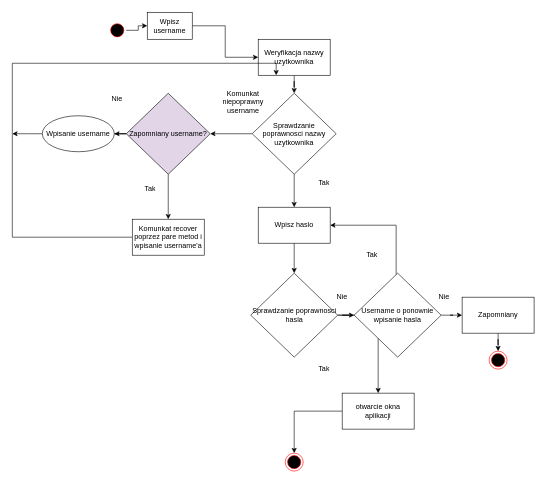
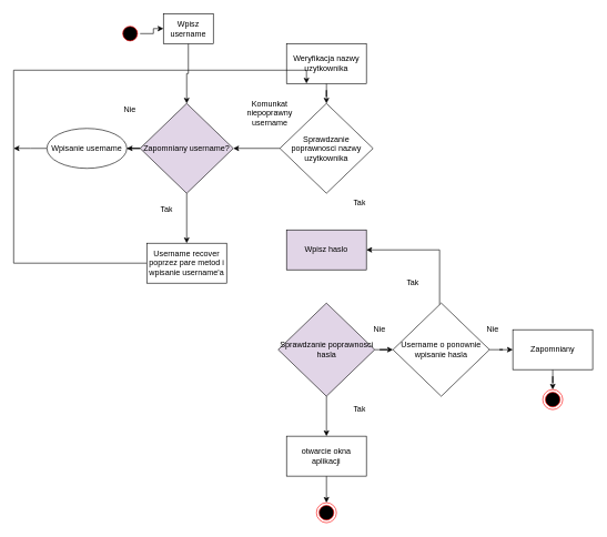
- <mxCell id="4" value="" style="edgeStyle=orthogonalEdgeStyle;rounded=0;orthogonalLoop=1;jettySize=auto;html=1;" parent="1" source="5" target="7" edge="1"><mxGeometry relative="1" as="geometry" /></mxCell>
+ <mxCell id="4" value="" style="edgeStyle=orthogonalEdgeStyle;rounded=0;orthogonalLoop=1;jettySize=auto;html=1;" parent="1" source="5" target="25" edge="1"><mxGeometry relative="1" as="geometry" /></mxCell>
- <mxCell id="8" value="" style="edgeStyle=orthogonalEdgeStyle;rounded=0;orthogonalLoop=1;jettySize=auto;html=1;" parent="1" source="10" target="13" edge="1"><mxGeometry relative="1" as="geometry" /></mxCell>
- <mxCell id="13" value="Wpisz haslo" style="whiteSpace=wrap;html=1;" parent="1" vertex="1"><mxGeometry x="430" y="345" width="120" height="60" as="geometry" /></mxCell>
+ <mxCell id="13" value="Wpisz haslo" style="whiteSpace=wrap;html=1;fillColor=#e1d5e7;" parent="1" vertex="1"><mxGeometry x="430" y="345" width="120" height="60" as="geometry" /></mxCell>
- <mxCell id="27" value="Komunkat recover poprzez pare metod i wpisanie username'a" style="whiteSpace=wrap;html=1;" parent="1" vertex="1"><mxGeometry x="220" y="365" width="120" height="60" as="geometry" /></mxCell>
+ <mxCell id="27" value="Username recover poprzez pare metod i wpisanie username'a" style="whiteSpace=wrap;html=1;" parent="1" vertex="1"><mxGeometry x="220" y="365" width="120" height="60" as="geometry" /></mxCell>
- <mxCell id="12" value="" style="edgeStyle=orthogonalEdgeStyle;rounded=0;orthogonalLoop=1;jettySize=auto;html=1;" parent="1" source="13" target="17" edge="1"><mxGeometry relative="1" as="geometry" /></mxCell>
- <mxCell id="17" value="Sprawdzanie poprawnosci hasla" style="rhombus;whiteSpace=wrap;html=1;" parent="1" vertex="1"><mxGeometry x="417.5" y="455" width="145" height="140" as="geometry" /></mxCell>
+ <mxCell id="17" value="Sprawdzanie poprawnosci hasla" style="rhombus;whiteSpace=wrap;html=1;fillColor=#e1d5e7;" parent="1" vertex="1"><mxGeometry x="417.5" y="455" width="145" height="140" as="geometry" /></mxCell>
- <mxCell id="21" value="otwarcie okna aplikacji" style="whiteSpace=wrap;html=1;" parent="1" vertex="1"><mxGeometry x="570" y="655" width="120" height="60" as="geometry" /></mxCell>
+ <mxCell id="21" value="otwarcie okna aplikacji" style="whiteSpace=wrap;html=1;" parent="1" vertex="1"><mxGeometry x="430" y="655" width="120" height="60" as="geometry" /></mxCell>
